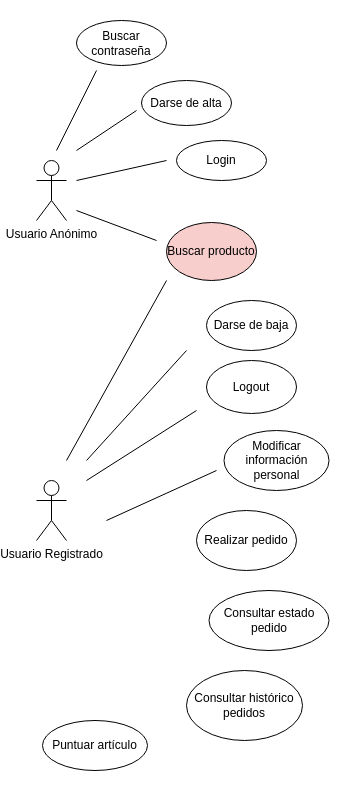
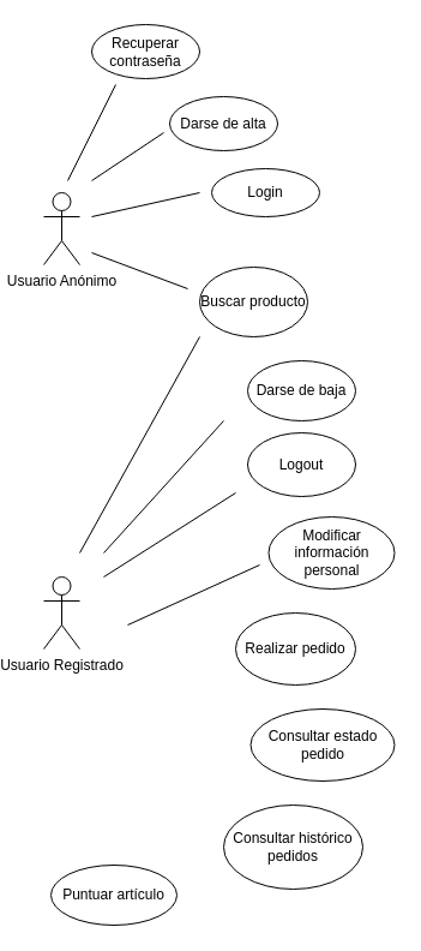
- <mxCell id="14" value="Buscar contraseña" style="ellipse;whiteSpace=wrap;html=1;" parent="1" vertex="1"><mxGeometry x="60" y="20" width="90" height="45" as="geometry" /></mxCell>
+ <mxCell id="14" value="Recuperar contraseña" style="ellipse;whiteSpace=wrap;html=1;" parent="1" vertex="1"><mxGeometry x="60" y="20" width="90" height="45" as="geometry" /></mxCell>
- <mxCell id="6" value="Buscar producto" style="ellipse;whiteSpace=wrap;html=1;fillColor=#f8cecc;" parent="1" vertex="1"><mxGeometry x="150" y="222" width="90" height="58" as="geometry" /></mxCell>
+ <mxCell id="6" value="Buscar producto" style="ellipse;whiteSpace=wrap;html=1;" parent="1" vertex="1"><mxGeometry x="150" y="222" width="90" height="58" as="geometry" /></mxCell>
